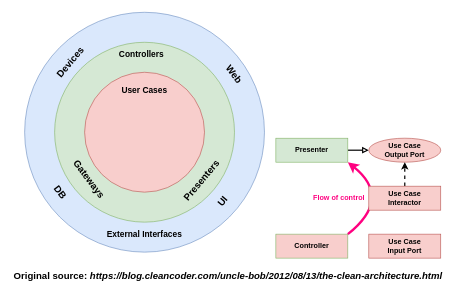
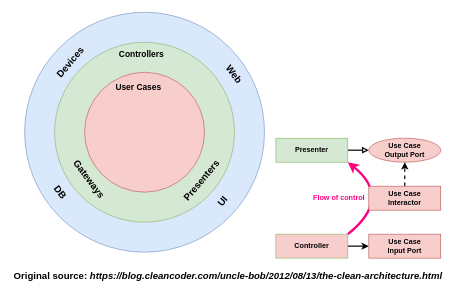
- <mxCell id="8" value="User Cases" style="text;html=1;strokeColor=none;fillColor=none;align=center;verticalAlign=middle;whiteSpace=wrap;rounded=0;fontStyle=1;fontSize=14;" parent="1" vertex="1"><mxGeometry x="160" y="140" width="160" height="20" as="geometry" /></mxCell>
+ <mxCell id="8" value="User Cases" style="text;html=1;strokeColor=none;fillColor=none;align=center;verticalAlign=middle;whiteSpace=wrap;rounded=0;fontStyle=1;fontSize=14;" parent="1" vertex="1"><mxGeometry x="150" y="135" width="160" height="20" as="geometry" /></mxCell>
- <mxCell id="12" value="External Interfaces" style="text;html=1;strokeColor=none;fillColor=none;align=center;verticalAlign=middle;whiteSpace=wrap;rounded=0;fontStyle=1;fontSize=14;" parent="1" vertex="1"><mxGeometry x="160" y="380" width="160" height="20" as="geometry" /></mxCell>
+ <mxCell id="19" style="edgeStyle=none;rounded=0;orthogonalLoop=1;jettySize=auto;html=1;entryX=0;entryY=0.5;entryDx=0;entryDy=0;endArrow=classic;endFill=1;strokeWidth=2;" edge="1" parent="1" source="20" target="22"><mxGeometry relative="1" as="geometry" /></mxCell>
